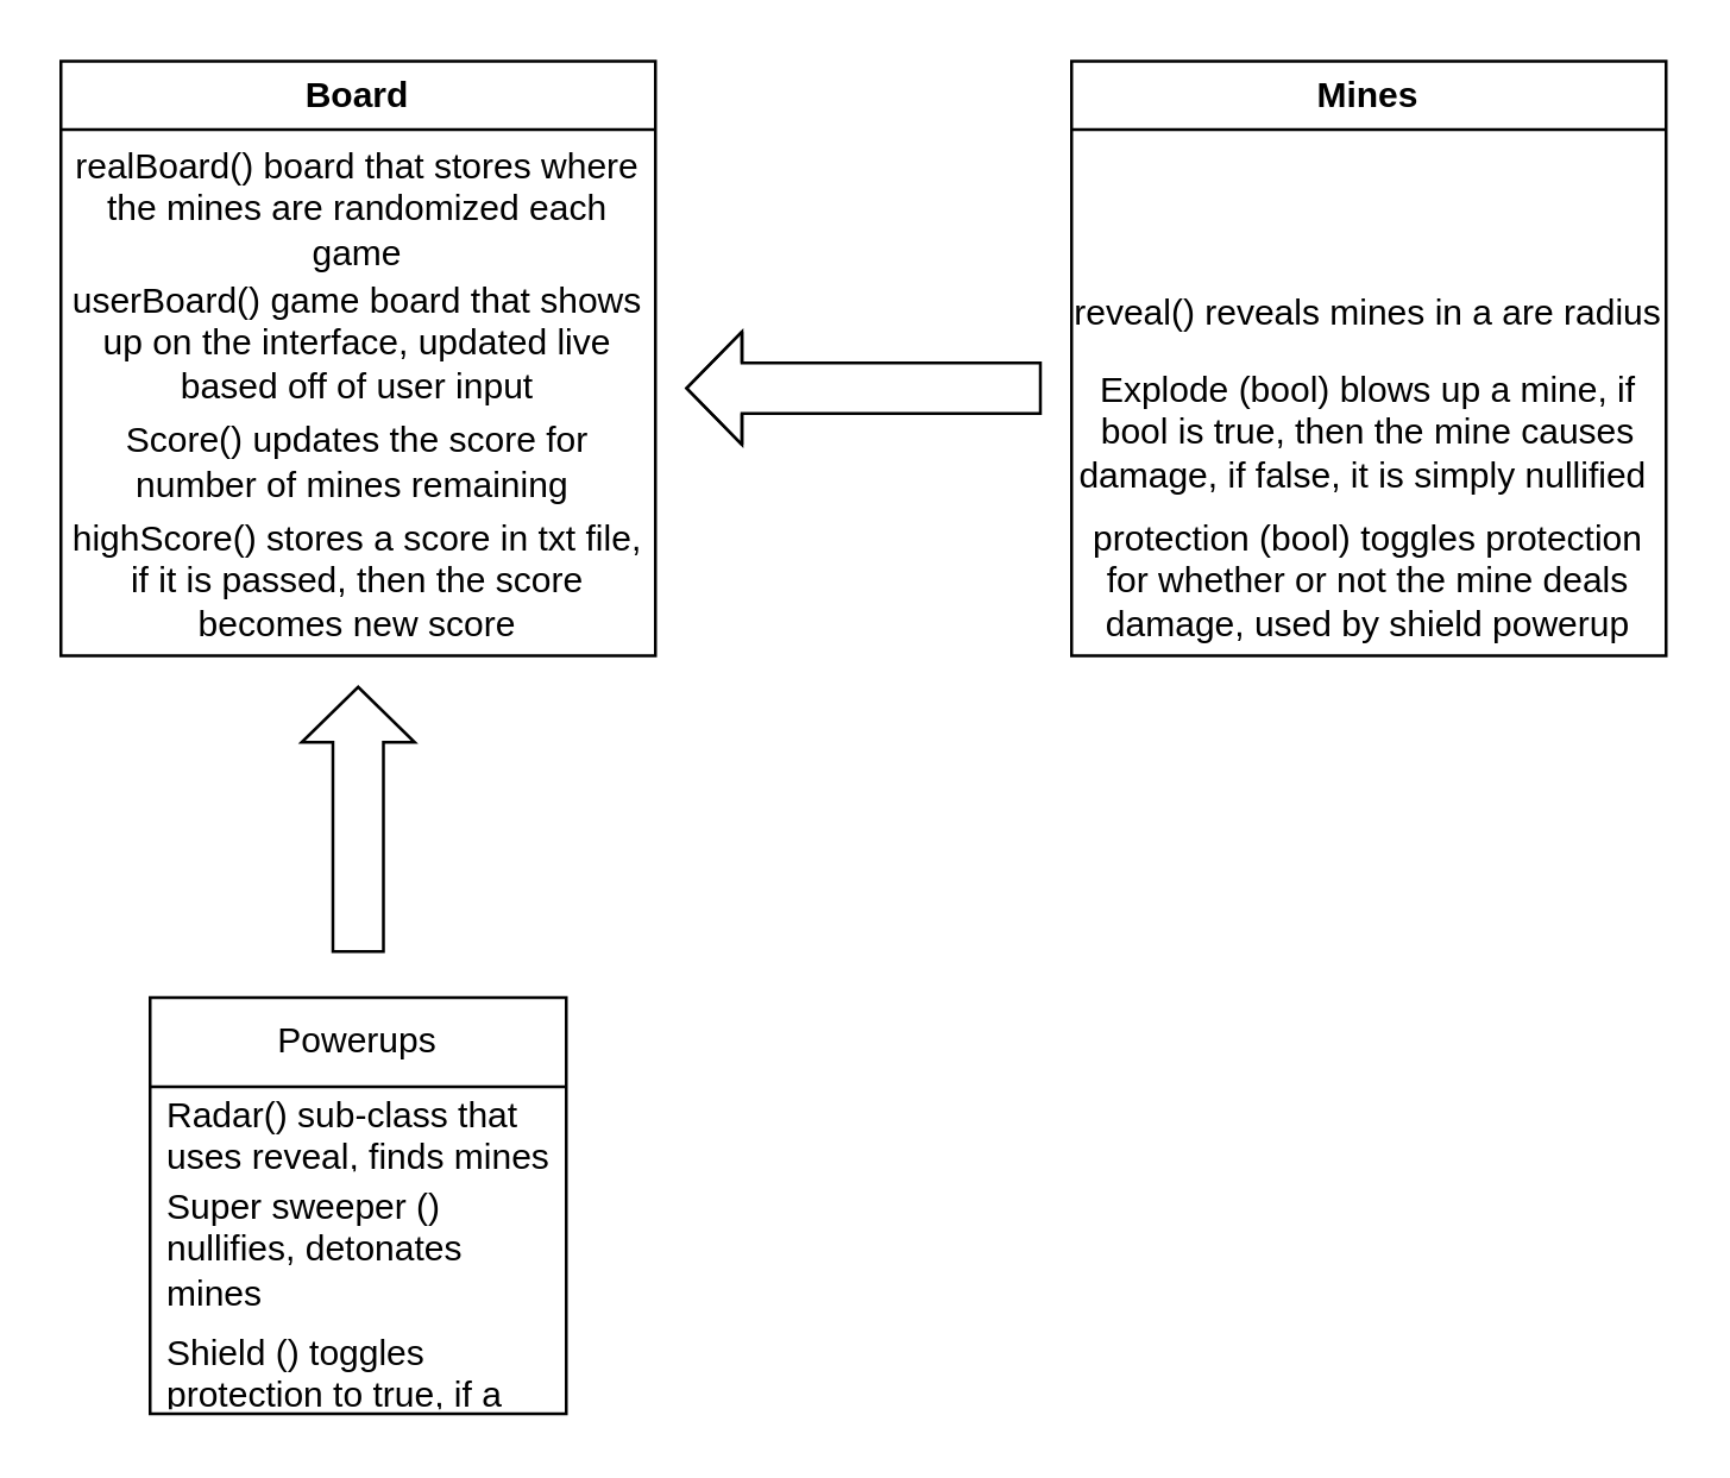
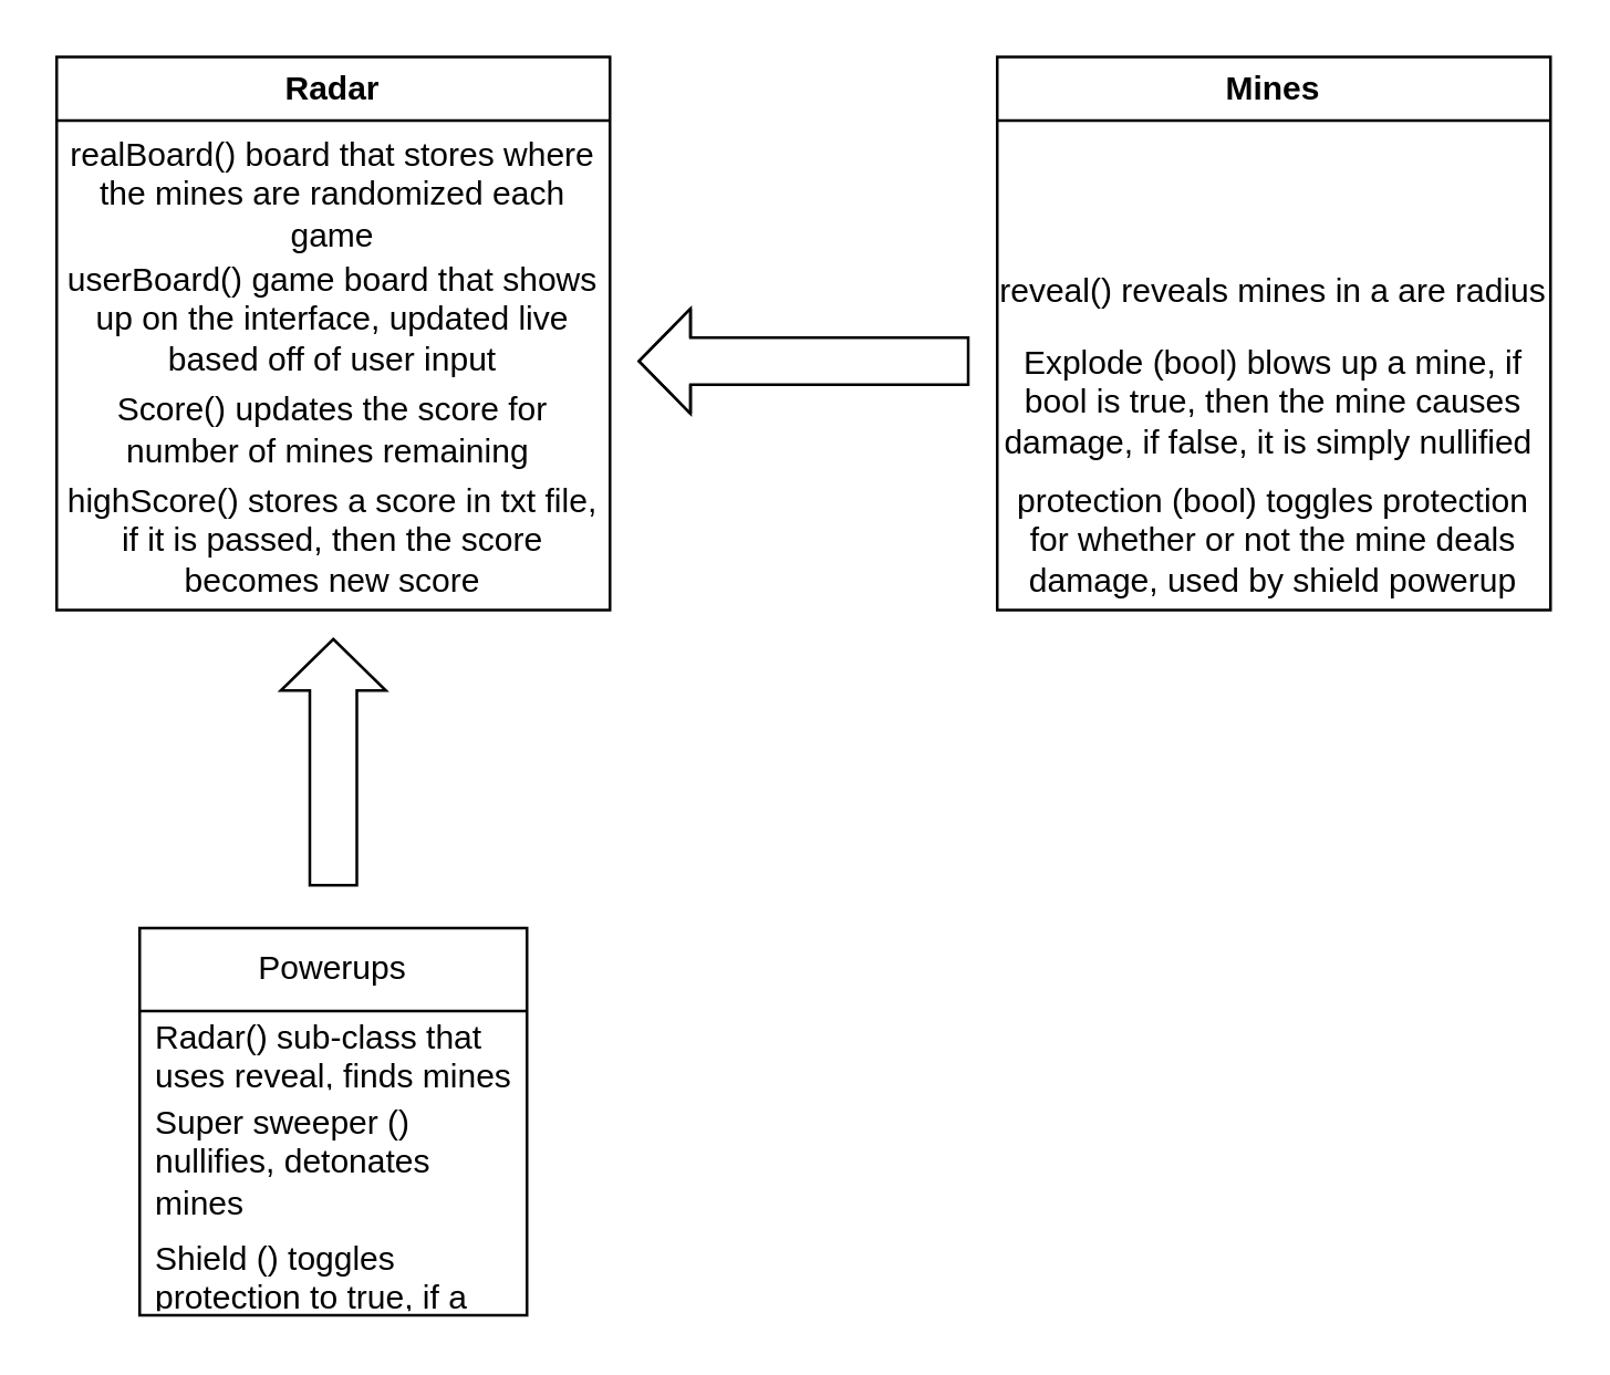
- <mxCell id="2" value="Board" style="swimlane;whiteSpace=wrap;html=1;" vertex="1" parent="1"><mxGeometry x="20" y="20" width="200" height="200" as="geometry" /></mxCell>
+ <mxCell id="2" value="Radar" style="swimlane;whiteSpace=wrap;html=1;" vertex="1" parent="1"><mxGeometry x="20" y="20" width="200" height="200" as="geometry" /></mxCell>
